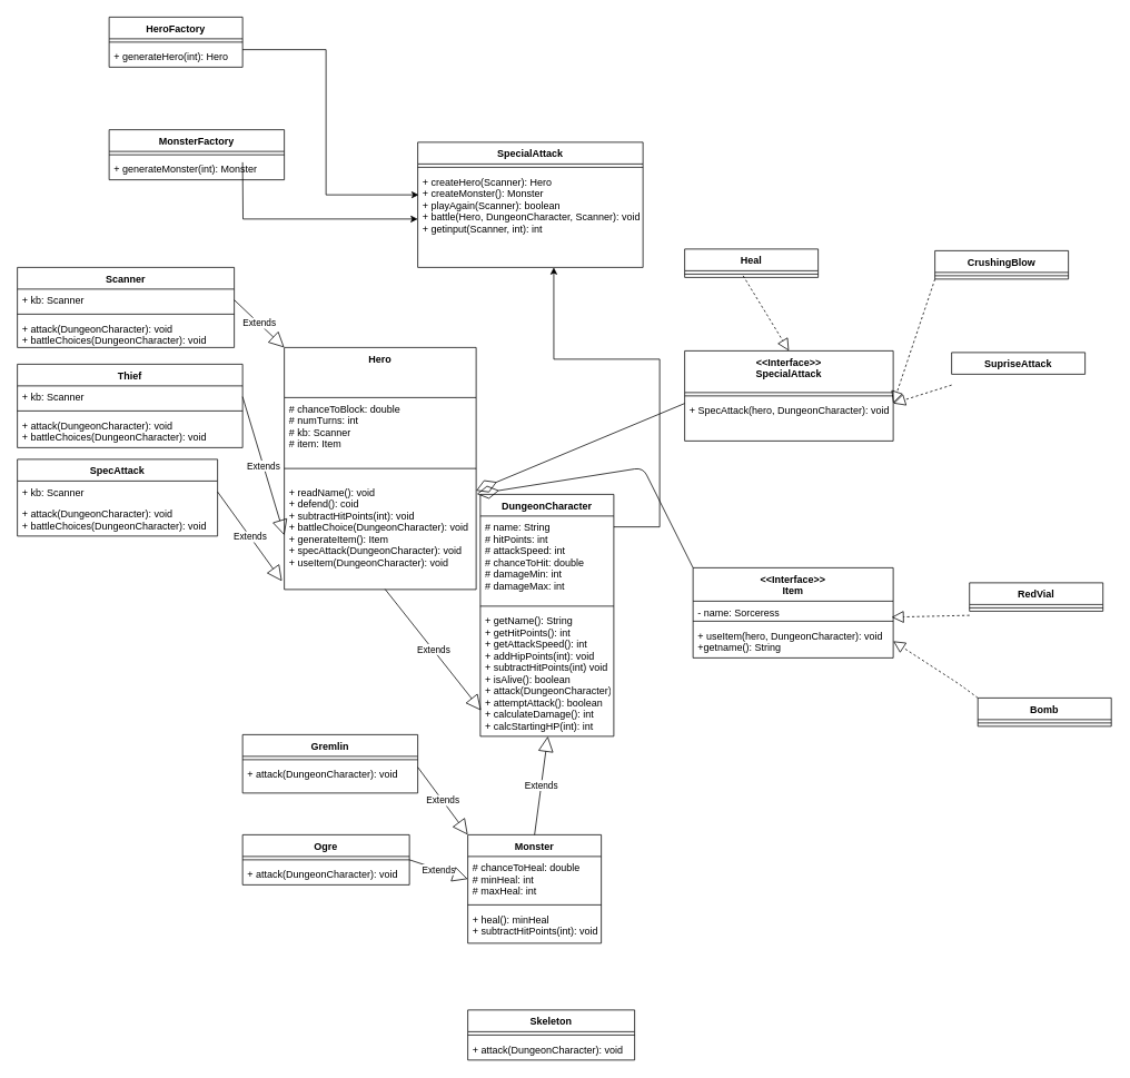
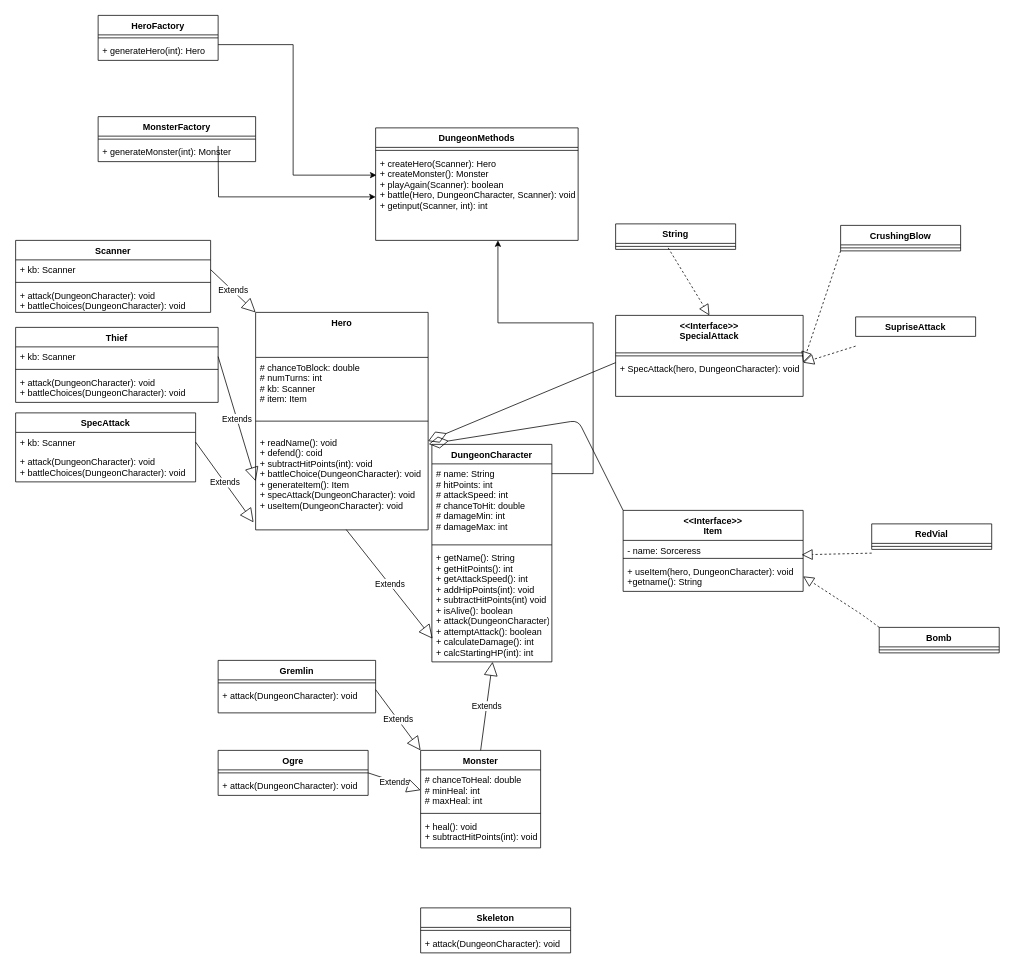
- <mxCell id="66" value="SpecialAttack" style="swimlane;fontStyle=1;align=center;verticalAlign=top;childLayout=stackLayout;horizontal=1;startSize=26;horizontalStack=0;resizeParent=1;resizeParentMax=0;resizeLast=0;collapsible=1;marginBottom=0;" vertex="1" parent="1"><mxGeometry x="500" y="170" width="270" height="150" as="geometry" /></mxCell>
+ <mxCell id="66" value="DungeonMethods" style="swimlane;fontStyle=1;align=center;verticalAlign=top;childLayout=stackLayout;horizontal=1;startSize=26;horizontalStack=0;resizeParent=1;resizeParentMax=0;resizeLast=0;collapsible=1;marginBottom=0;" vertex="1" parent="1"><mxGeometry x="500" y="170" width="270" height="150" as="geometry" /></mxCell>
- <mxCell id="45" value="Heal" style="swimlane;fontStyle=1;align=center;verticalAlign=top;childLayout=stackLayout;horizontal=1;startSize=26;horizontalStack=0;resizeParent=1;resizeParentMax=0;resizeLast=0;collapsible=1;marginBottom=0;" vertex="1" parent="1"><mxGeometry x="820" y="298" width="160" height="34" as="geometry" /></mxCell>
+ <mxCell id="45" value="String" style="swimlane;fontStyle=1;align=center;verticalAlign=top;childLayout=stackLayout;horizontal=1;startSize=26;horizontalStack=0;resizeParent=1;resizeParentMax=0;resizeLast=0;collapsible=1;marginBottom=0;" vertex="1" parent="1"><mxGeometry x="820" y="298" width="160" height="34" as="geometry" /></mxCell>
- <mxCell id="30" value="+ heal(): minHeal&#10;+ subtractHitPoints(int): void&#10;" style="text;strokeColor=none;fillColor=none;align=left;verticalAlign=top;spacingLeft=4;spacingRight=4;overflow=hidden;rotatable=0;points=[[0,0.5],[1,0.5]];portConstraint=eastwest;" vertex="1" parent="27"><mxGeometry y="88" width="160" height="42" as="geometry" /></mxCell>
+ <mxCell id="30" value="+ heal(): void&#10;+ subtractHitPoints(int): void&#10;" style="text;strokeColor=none;fillColor=none;align=left;verticalAlign=top;spacingLeft=4;spacingRight=4;overflow=hidden;rotatable=0;points=[[0,0.5],[1,0.5]];portConstraint=eastwest;" vertex="1" parent="27"><mxGeometry y="88" width="160" height="42" as="geometry" /></mxCell>
